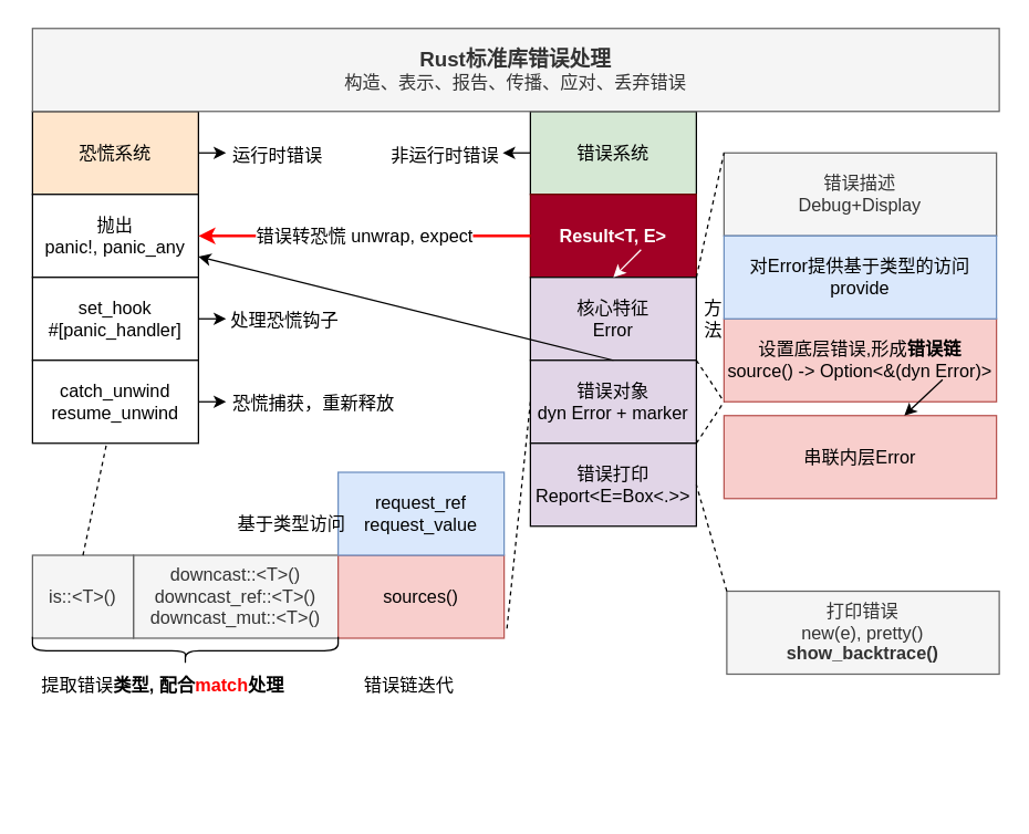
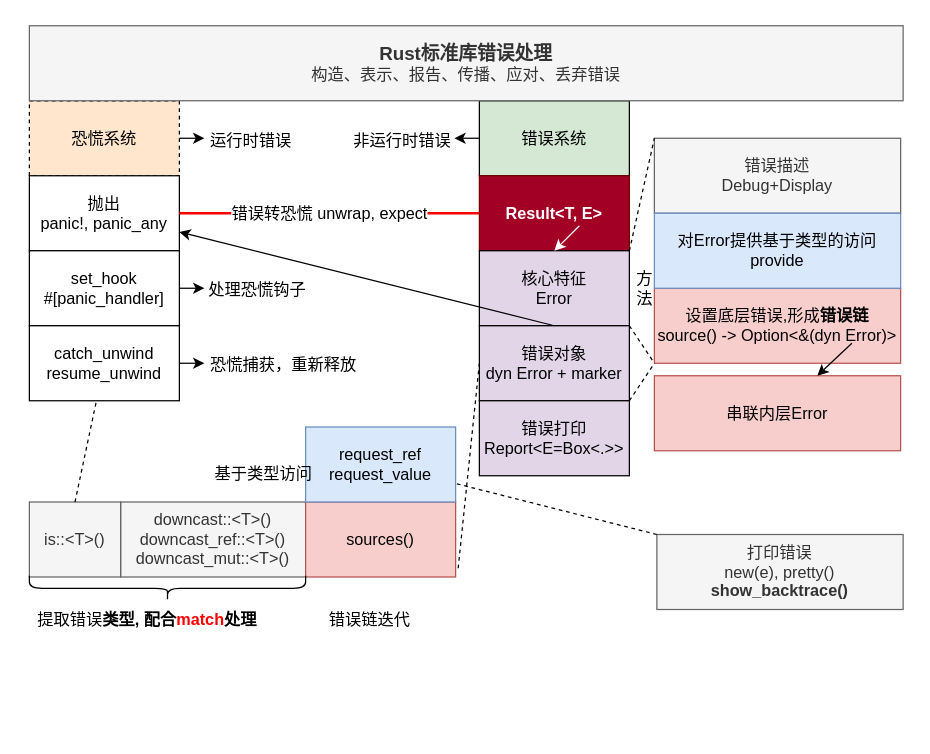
- <mxCell id="2" value="恐慌系统" style="rounded=0;whiteSpace=wrap;html=1;fillColor=#ffe6cc;strokeColor=#000000;fontSize=13;" parent="1" vertex="1"><mxGeometry x="23" y="80" width="120" height="60" as="geometry" /></mxCell>
+ <mxCell id="2" value="恐慌系统" style="rounded=0;whiteSpace=wrap;html=1;fillColor=#ffe6cc;strokeColor=#000000;fontSize=13;dashed=1;" parent="1" vertex="1"><mxGeometry x="23" y="80" width="120" height="60" as="geometry" /></mxCell>
- <mxCell id="10" value="错误转恐慌 unwrap, expect" style="endArrow=classic;html=1;rounded=0;exitX=0;exitY=0.5;exitDx=0;exitDy=0;entryX=1;entryY=0.5;entryDx=0;entryDy=0;strokeColor=#FF0000;fontSize=13;strokeWidth=2;" parent="1" source="8" target="5" edge="1"><mxGeometry width="50" height="50" relative="1" as="geometry"><mxPoint x="243" y="500" as="sourcePoint" /><mxPoint x="293" y="450" as="targetPoint" /></mxGeometry></mxCell>
+ <mxCell id="10" value="错误转恐慌 unwrap, expect" style="endArrow=none;html=1;rounded=0;exitX=0;exitY=0.5;exitDx=0;exitDy=0;entryX=1;entryY=0.5;entryDx=0;entryDy=0;strokeColor=#FF0000;fontSize=13;strokeWidth=2;" parent="1" source="8" target="5" edge="1"><mxGeometry width="50" height="50" relative="1" as="geometry"><mxPoint x="243" y="500" as="sourcePoint" /><mxPoint x="293" y="450" as="targetPoint" /></mxGeometry></mxCell>
- <mxCell id="40" value="" style="endArrow=none;dashed=1;html=1;rounded=0;entryX=1;entryY=0.5;entryDx=0;entryDy=0;exitX=0;exitY=0;exitDx=0;exitDy=0;fontSize=13;" parent="1" source="39" target="38" edge="1"><mxGeometry width="50" height="50" relative="1" as="geometry"><mxPoint x="355" y="439" as="sourcePoint" /><mxPoint x="405" y="389" as="targetPoint" /></mxGeometry></mxCell>
+ <mxCell id="40" value="" style="endArrow=none;dashed=1;html=1;rounded=0;exitX=0;exitY=0;exitDx=0;exitDy=0;fontSize=13;" parent="1" source="39" target="42" edge="1"><mxGeometry width="50" height="50" relative="1" as="geometry"><mxPoint x="355" y="439" as="sourcePoint" /><mxPoint x="405" y="389" as="targetPoint" /></mxGeometry></mxCell>
